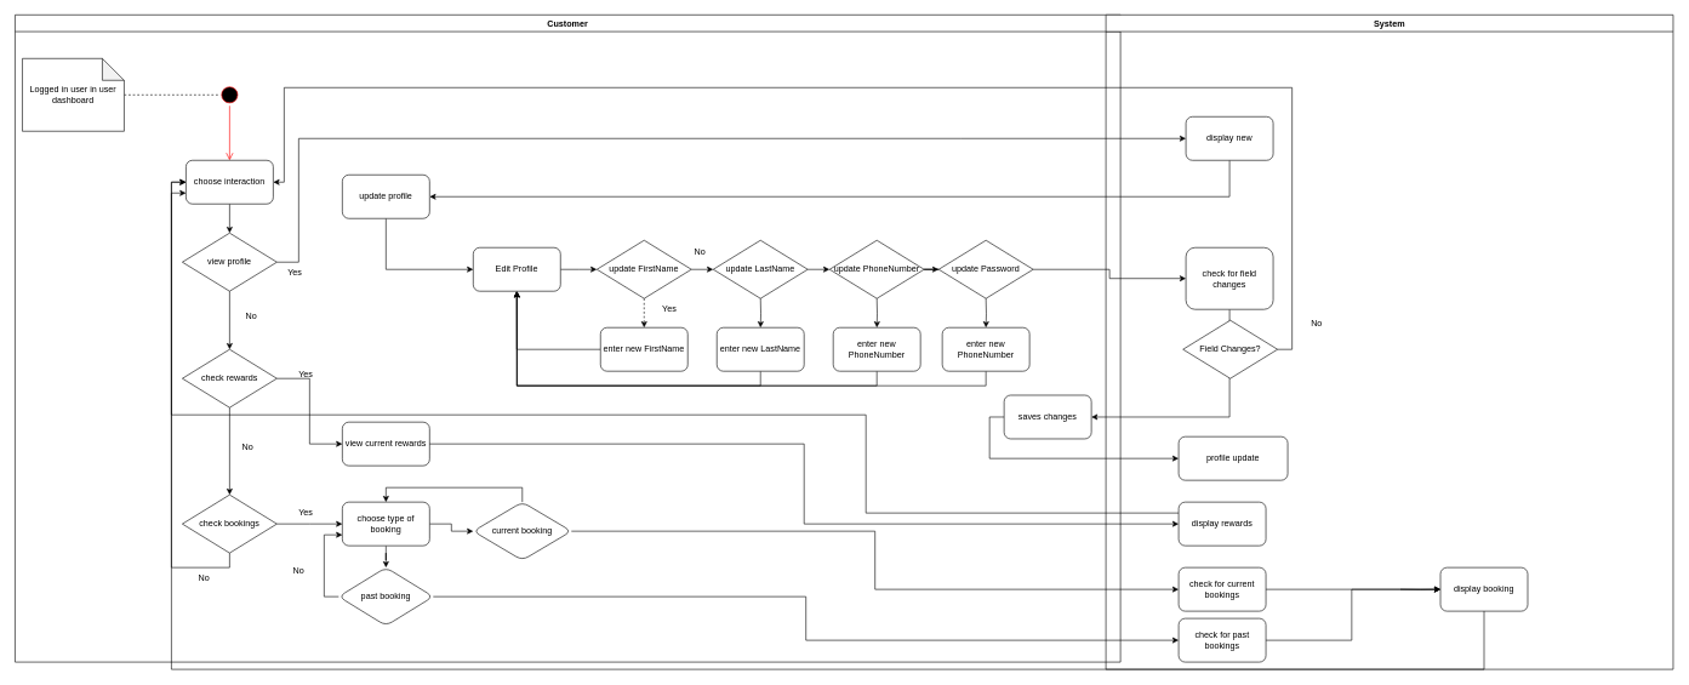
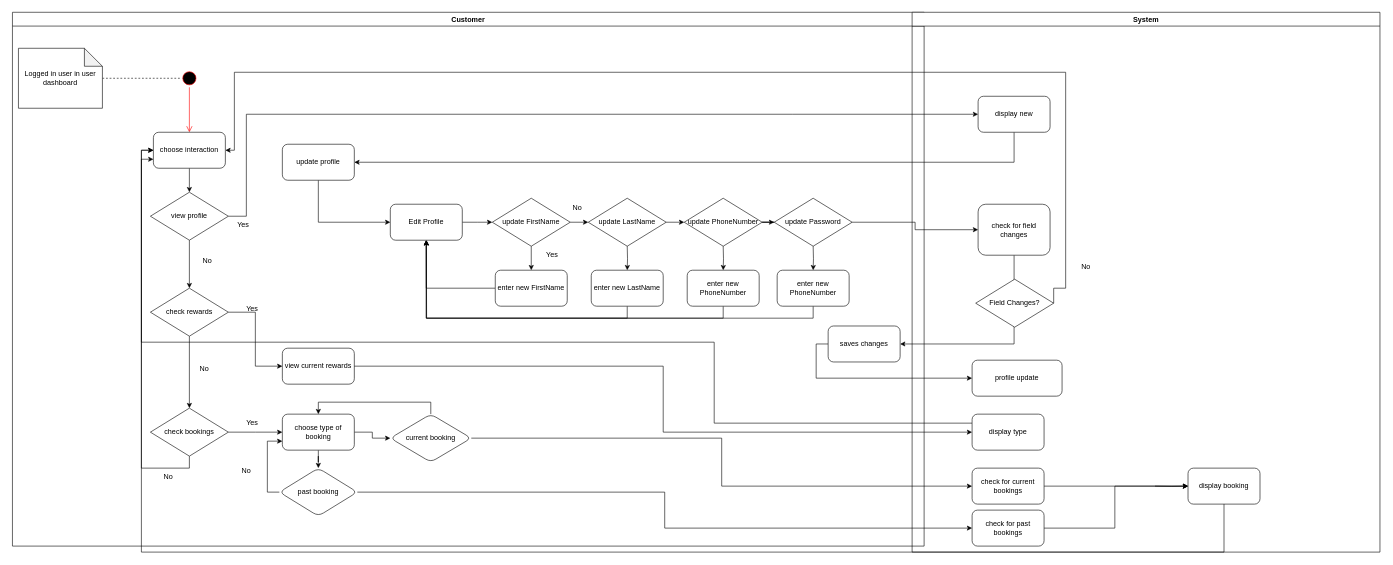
- <mxCell id="24" style="edgeStyle=orthogonalEdgeStyle;rounded=0;orthogonalLoop=1;jettySize=auto;html=1;exitX=0.5;exitY=1;exitDx=0;exitDy=0;entryX=0.5;entryY=0;entryDx=0;entryDy=0;dashed=1;" parent="1" source="26" target="28" edge="1"><mxGeometry relative="1" as="geometry" /></mxCell>
+ <mxCell id="24" style="edgeStyle=orthogonalEdgeStyle;rounded=0;orthogonalLoop=1;jettySize=auto;html=1;exitX=0.5;exitY=1;exitDx=0;exitDy=0;entryX=0.5;entryY=0;entryDx=0;entryDy=0;" parent="1" source="26" target="28" edge="1"><mxGeometry relative="1" as="geometry" /></mxCell>
- <mxCell id="79" value="Field Changes?" style="rhombus;whiteSpace=wrap;html=1;" vertex="1" parent="78"><mxGeometry x="106" y="420" width="130" height="80" as="geometry" /></mxCell>
+ <mxCell id="79" value="Field Changes?" style="rhombus;whiteSpace=wrap;html=1;" vertex="1" parent="78"><mxGeometry x="106" y="445" width="130" height="80" as="geometry" /></mxCell>
- <mxCell id="51" value="display rewards" style="rounded=1;whiteSpace=wrap;html=1;" parent="1" vertex="1"><mxGeometry x="1620" y="690" width="120" height="60" as="geometry" /></mxCell>
+ <mxCell id="51" value="display type" style="rounded=1;whiteSpace=wrap;html=1;" parent="1" vertex="1"><mxGeometry x="1620" y="690" width="120" height="60" as="geometry" /></mxCell>
